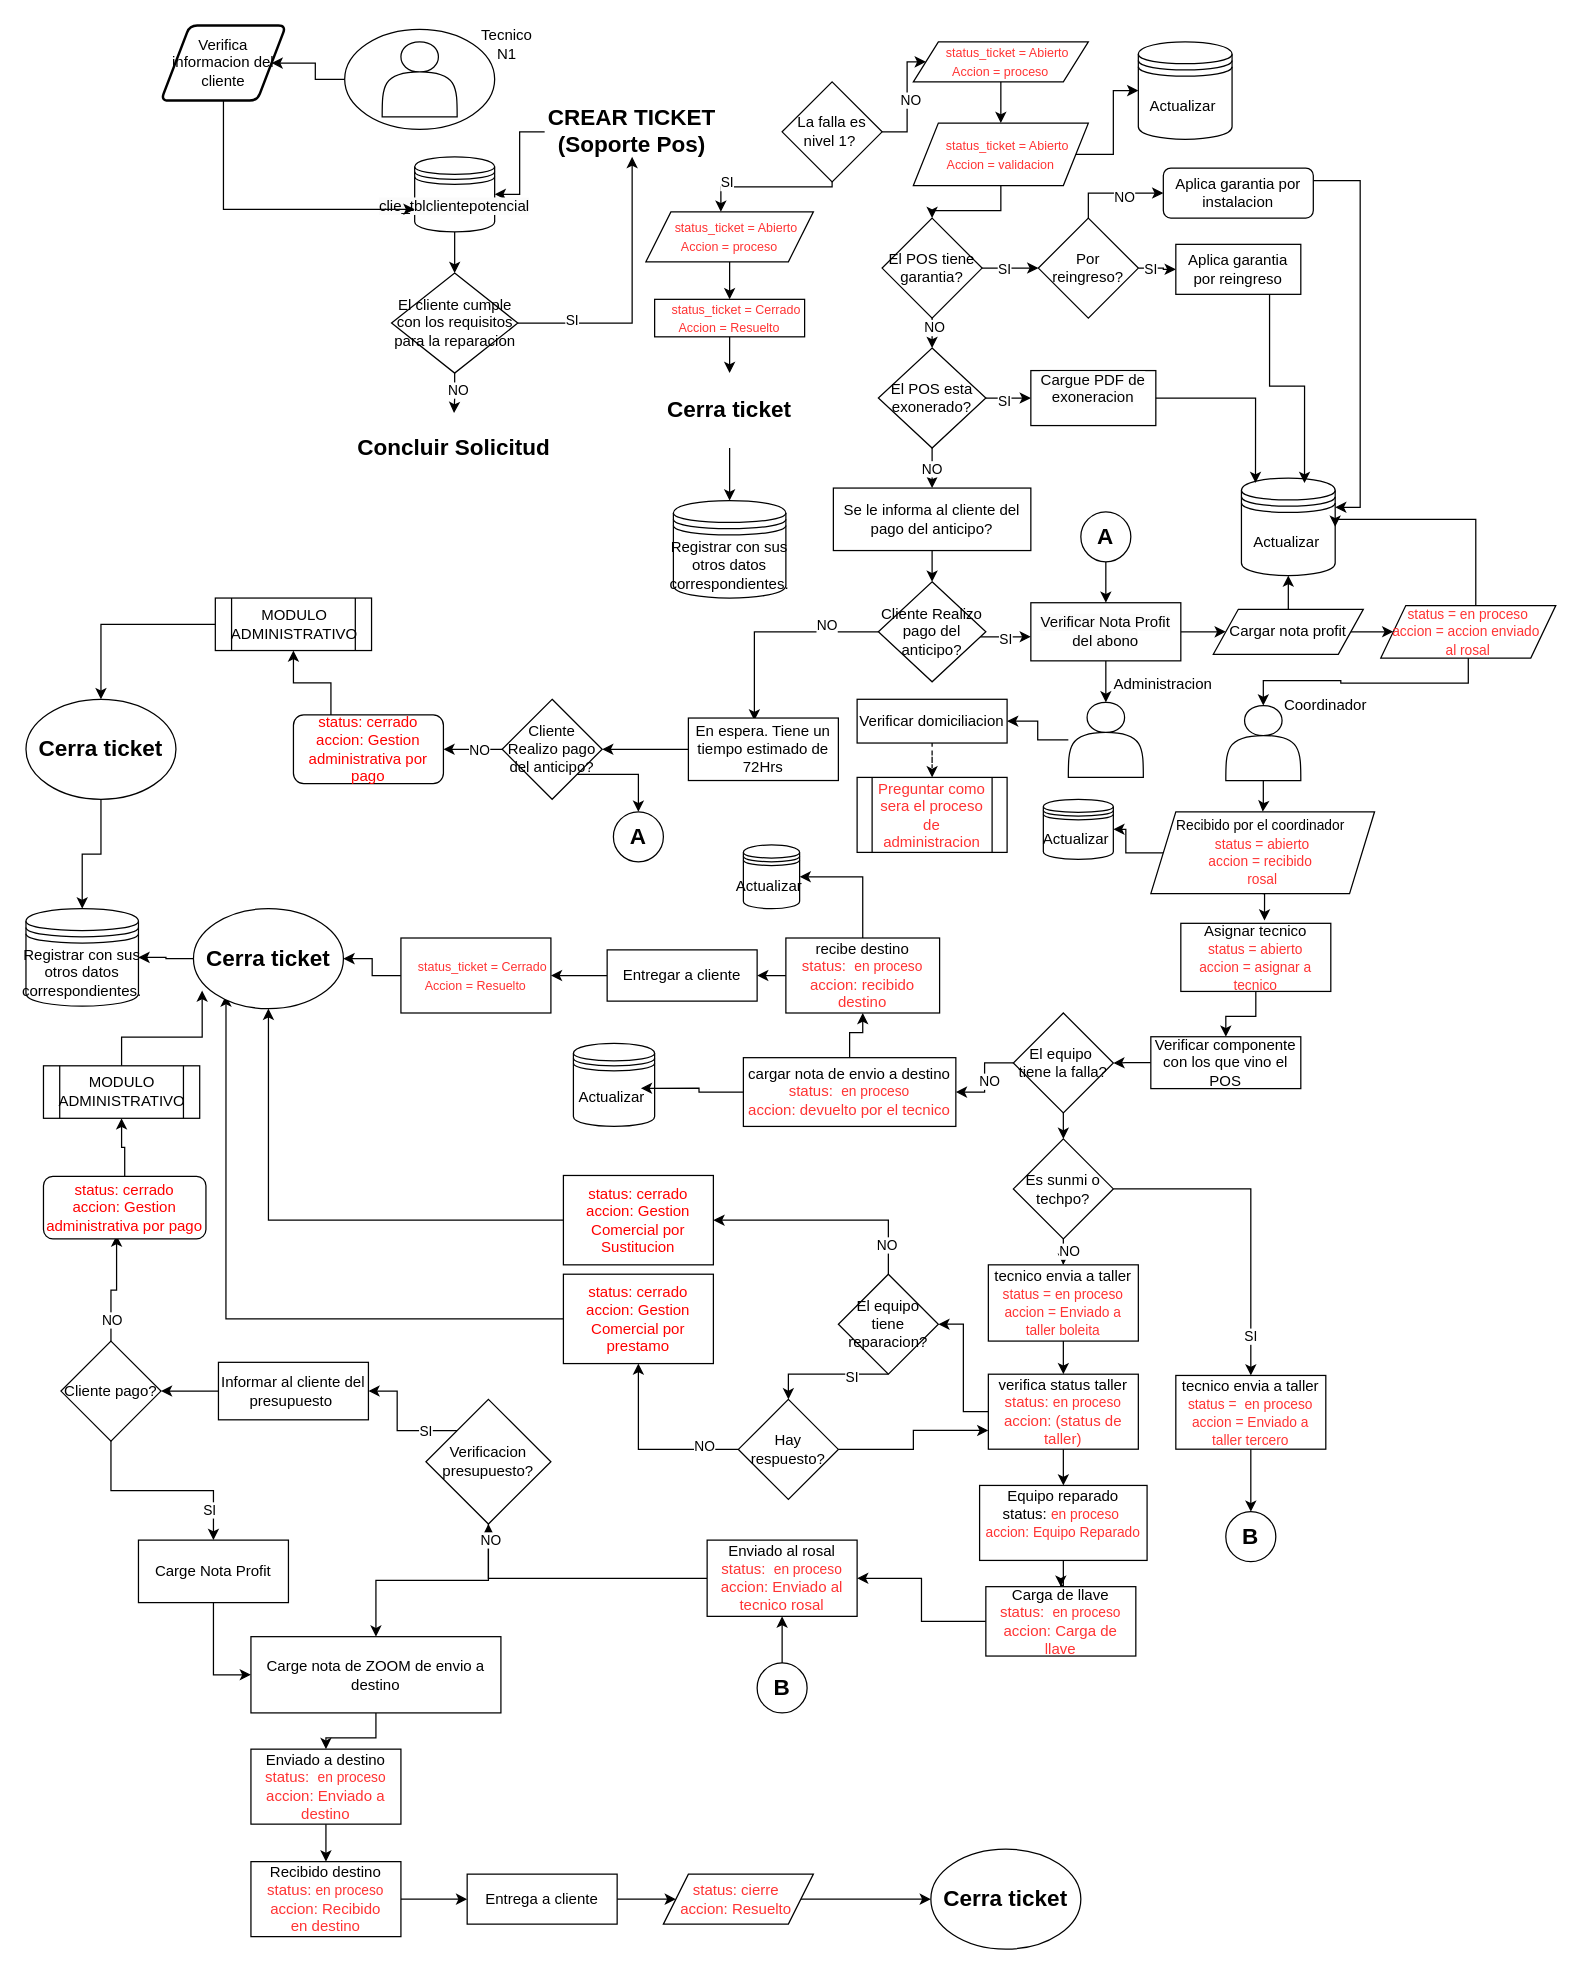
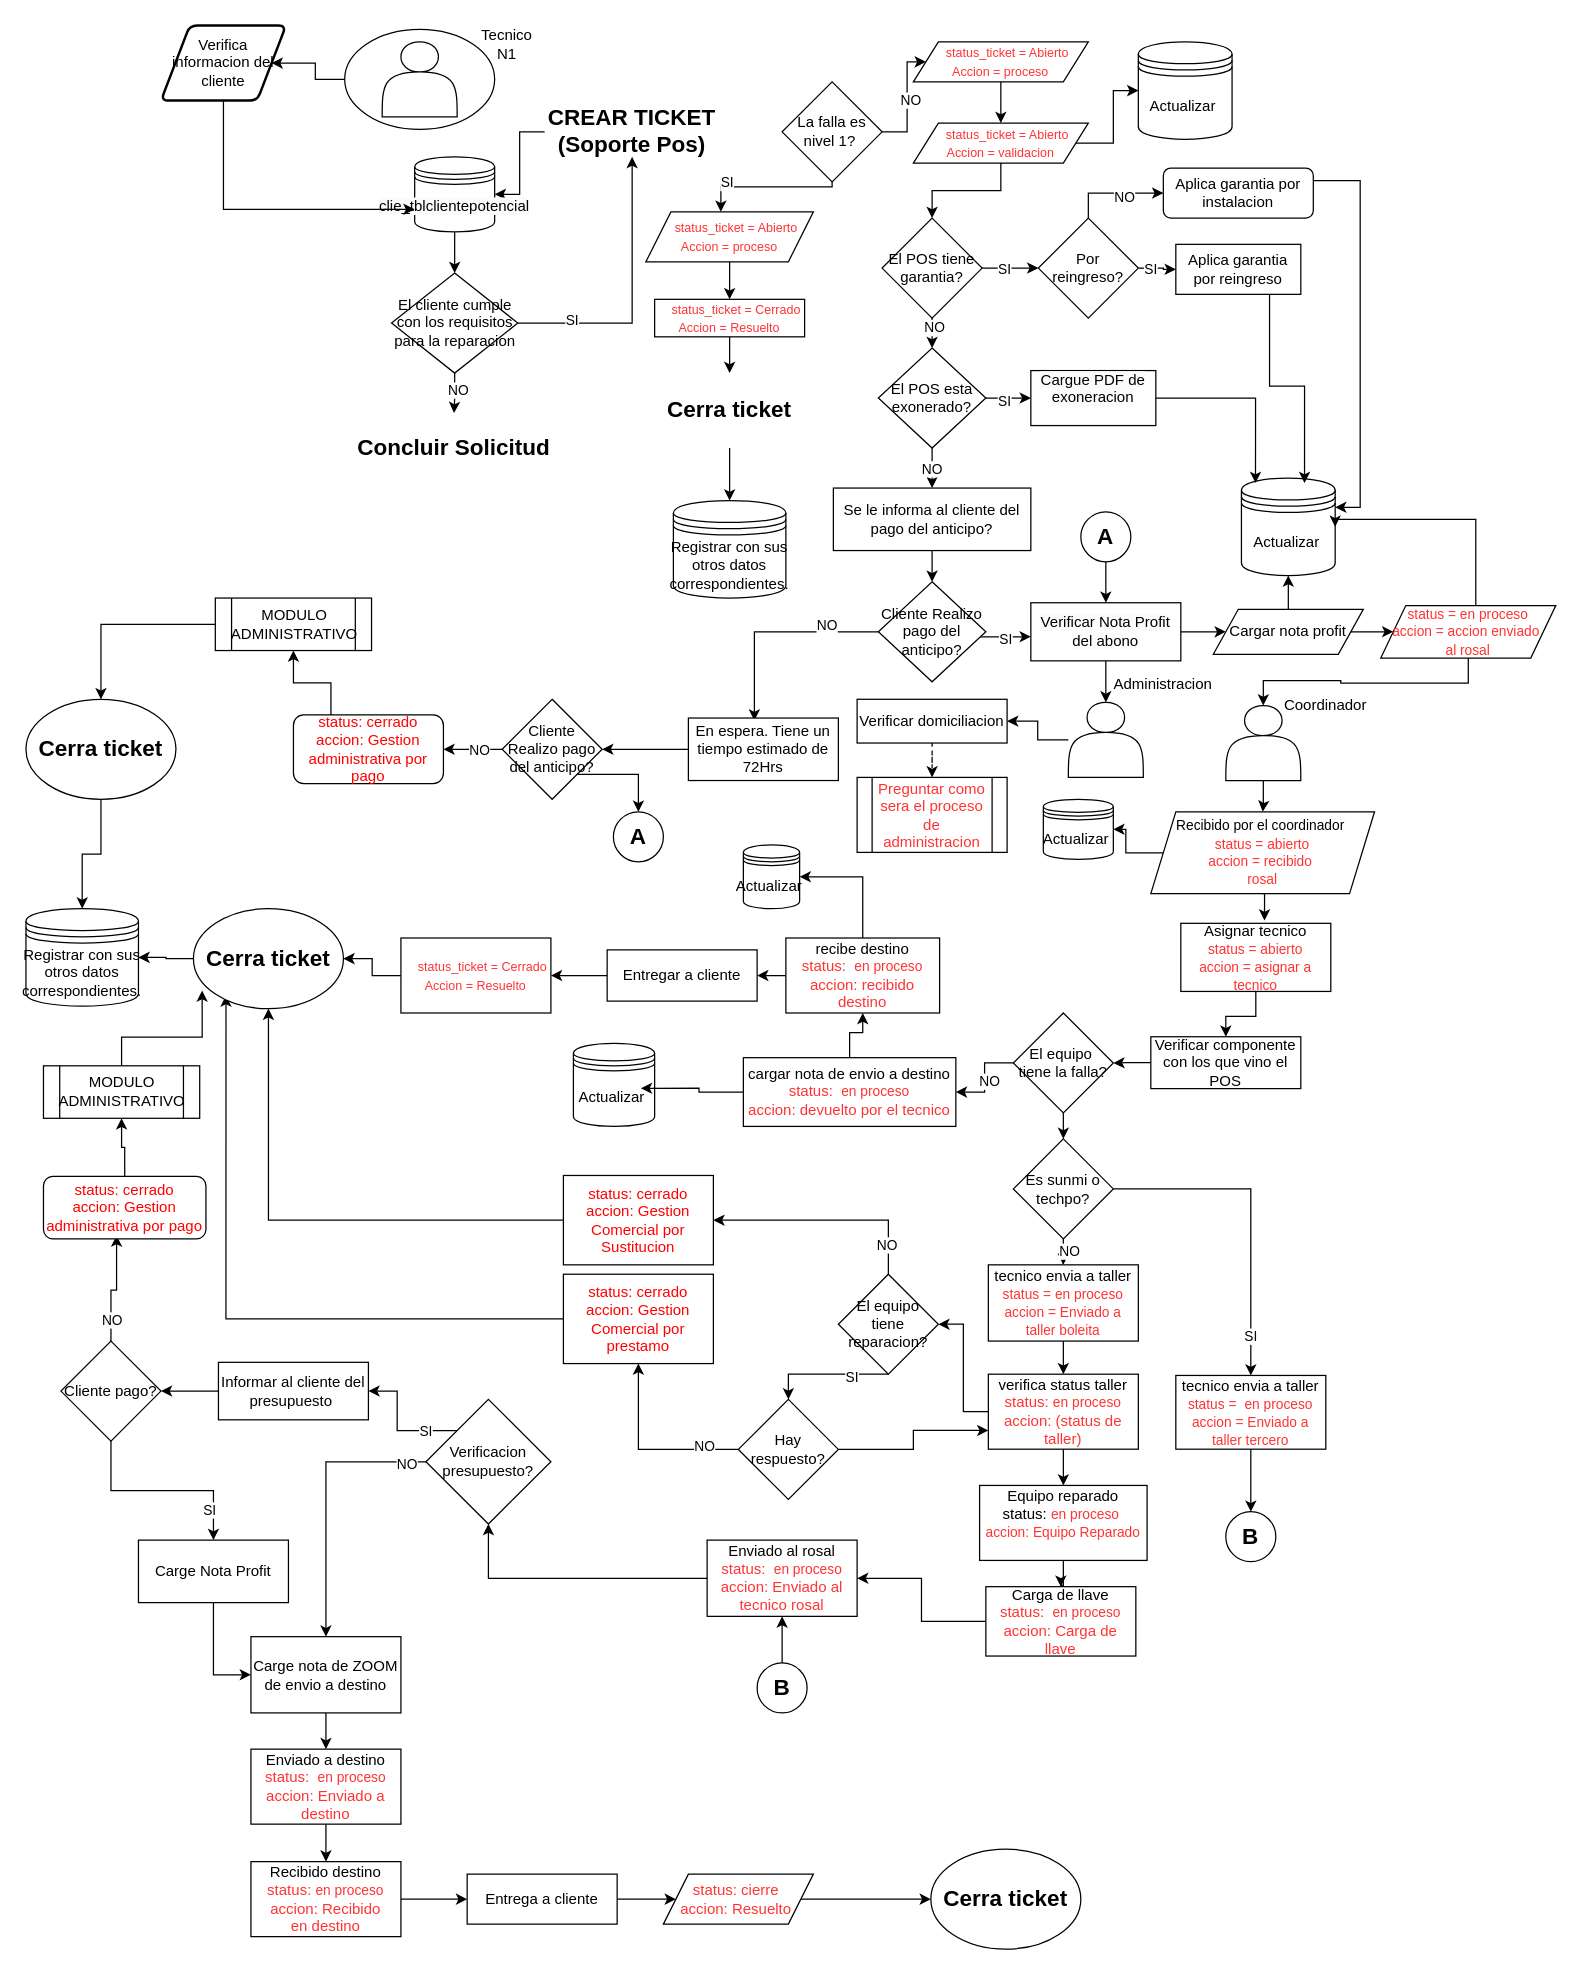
- <mxCell id="78" value="&lt;font style=&quot;font-size: 10px; color: rgb(255, 51, 51);&quot;&gt;&amp;nbsp; &amp;nbsp; status_ticket = Abierto&lt;/font&gt;&lt;div&gt;&lt;font style=&quot;font-size: 10px; color: rgb(255, 51, 51);&quot;&gt;Accion = validacion&lt;/font&gt;&lt;/div&gt;" style="shape=parallelogram;perimeter=parallelogramPerimeter;whiteSpace=wrap;html=1;fixedSize=1;" vertex="1" parent="1"><mxGeometry x="730" y="98" width="140" height="50" as="geometry" /></mxCell>
+ <mxCell id="78" value="&lt;font style=&quot;font-size: 10px; color: rgb(255, 51, 51);&quot;&gt;&amp;nbsp; &amp;nbsp; status_ticket = Abierto&lt;/font&gt;&lt;div&gt;&lt;font style=&quot;font-size: 10px; color: rgb(255, 51, 51);&quot;&gt;Accion = validacion&lt;/font&gt;&lt;/div&gt;" style="shape=parallelogram;perimeter=parallelogramPerimeter;whiteSpace=wrap;html=1;fixedSize=1;" vertex="1" parent="1"><mxGeometry x="730" y="98" width="140" height="32" as="geometry" /></mxCell>
- <mxCell id="145" value="&lt;div&gt;Carge nota de ZOOM de envio a destino&lt;/div&gt;" style="whiteSpace=wrap;html=1;" vertex="1" parent="1"><mxGeometry x="200" y="1309" width="200" height="61" as="geometry" /></mxCell>
+ <mxCell id="145" value="&lt;div&gt;Carge nota de ZOOM de envio a destino&lt;/div&gt;" style="whiteSpace=wrap;html=1;" vertex="1" parent="1"><mxGeometry x="200" y="1309" width="120" height="61" as="geometry" /></mxCell>
